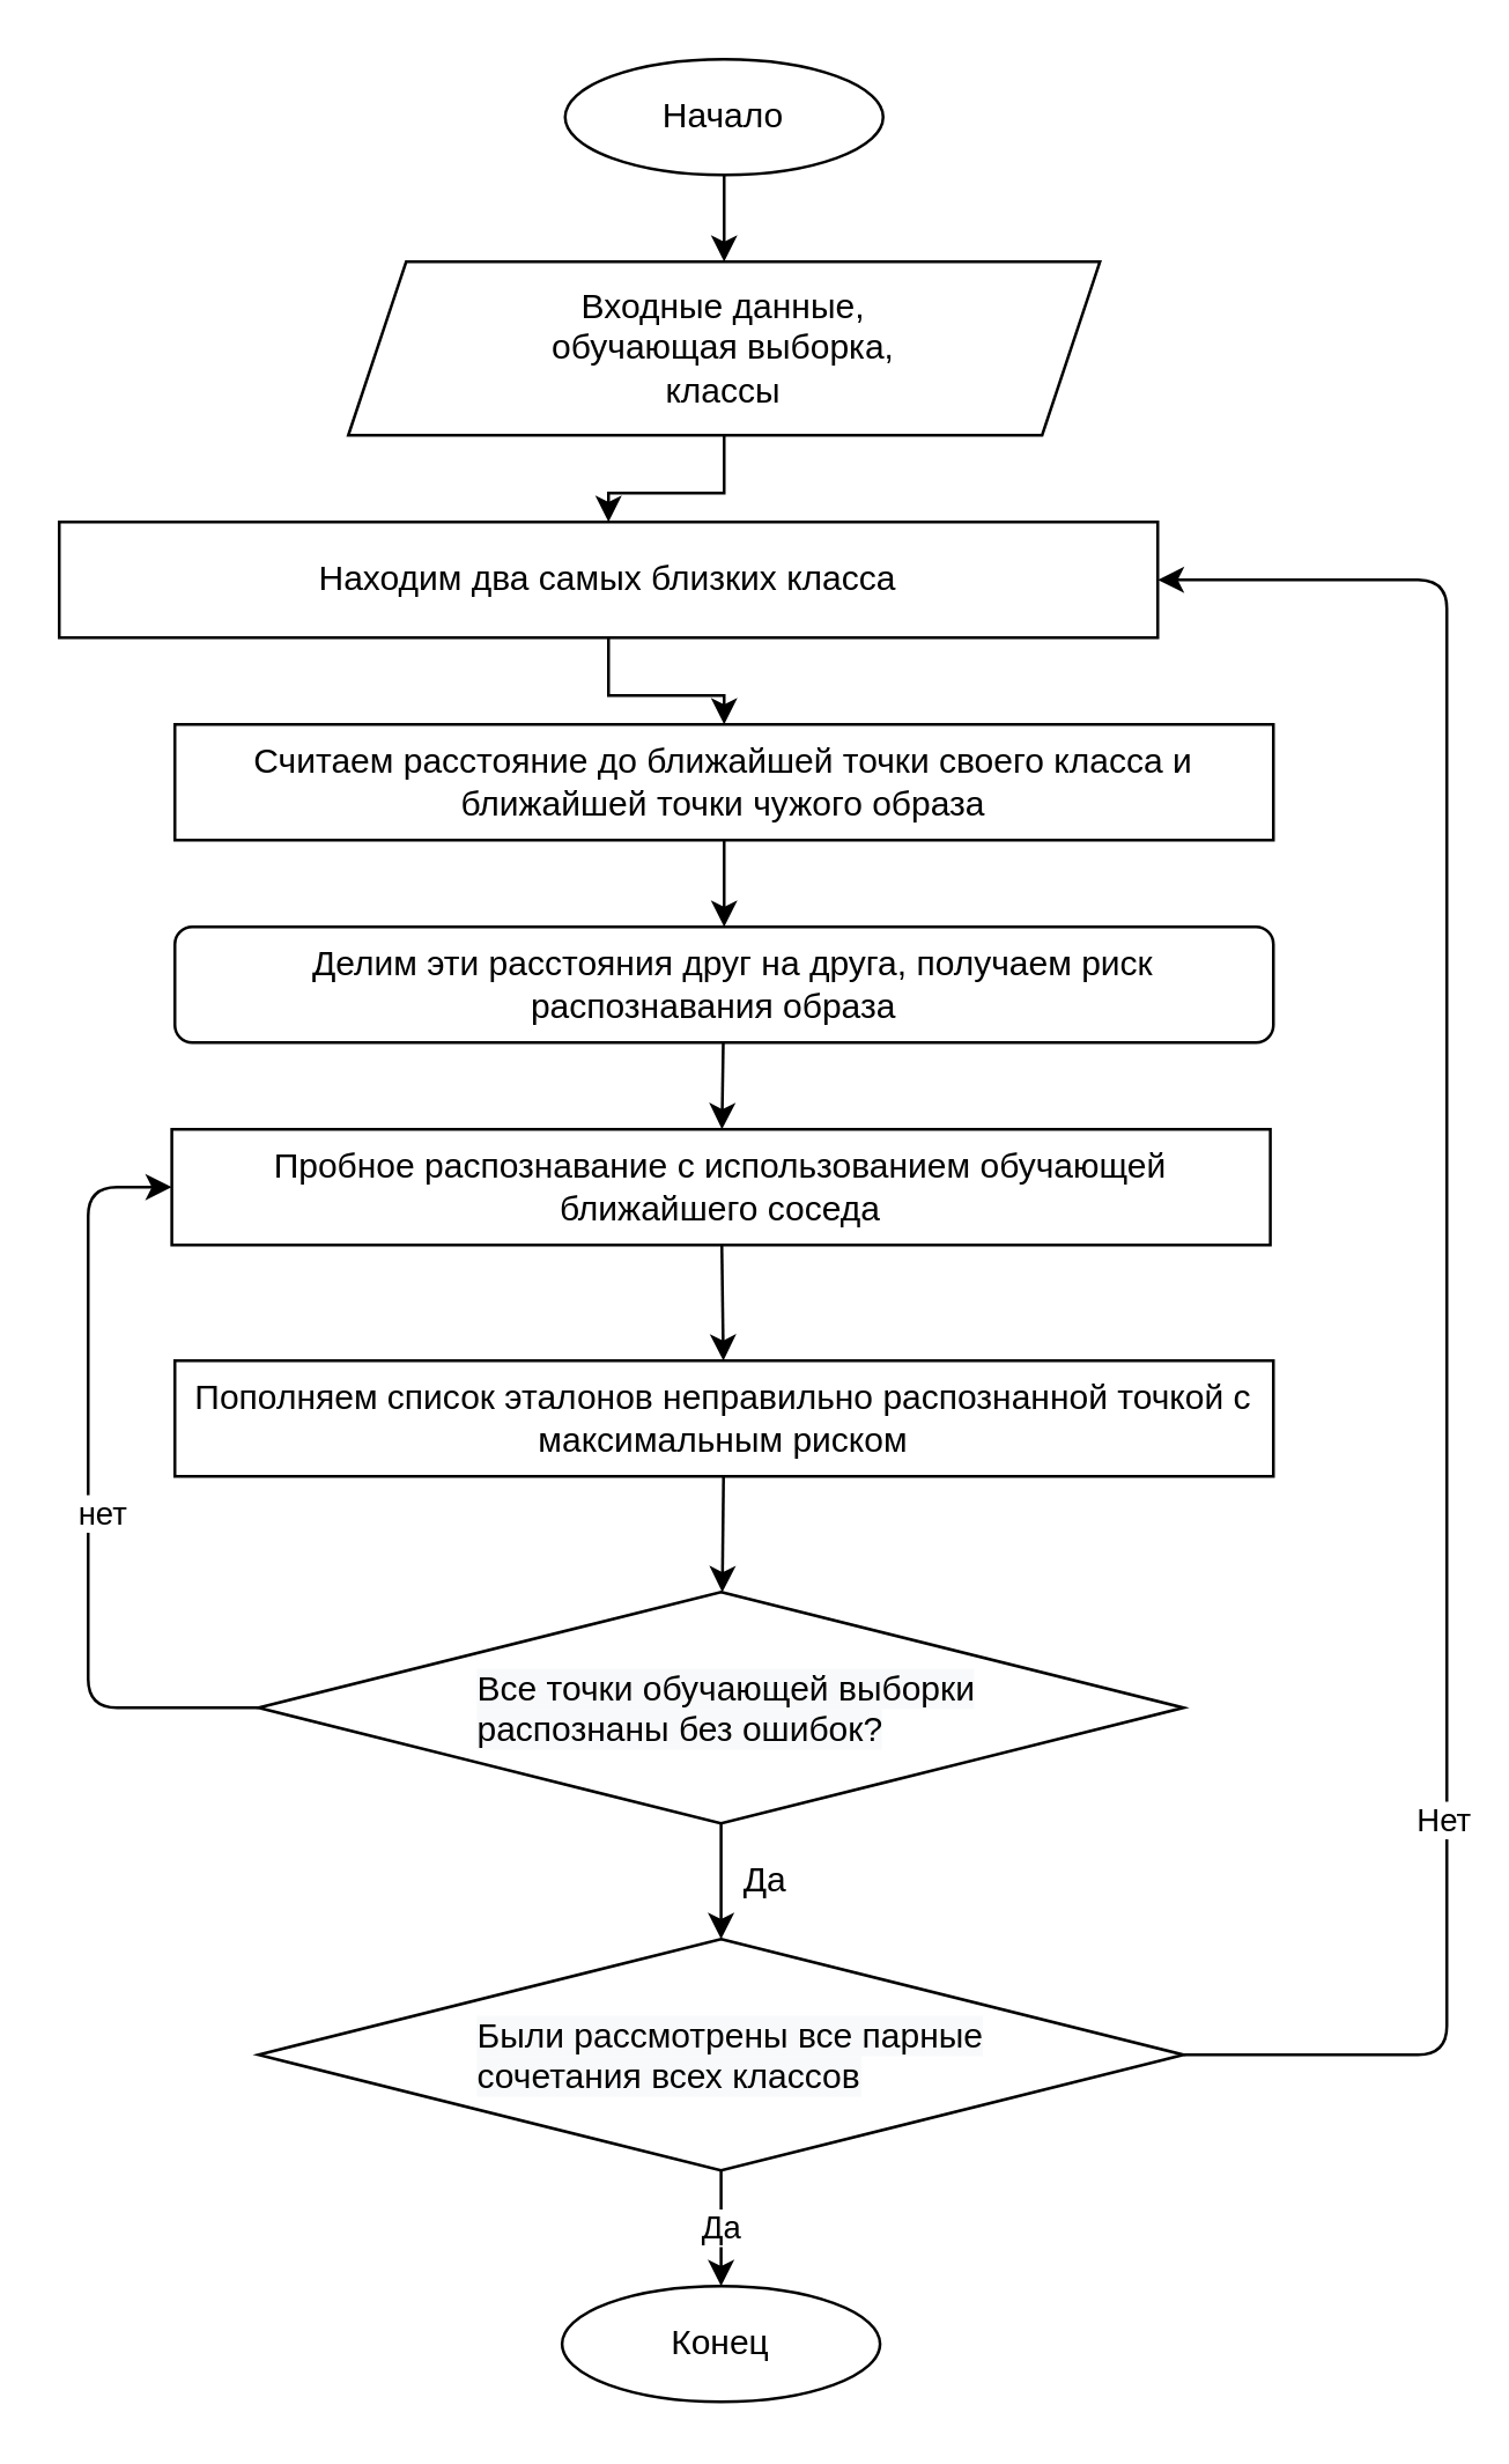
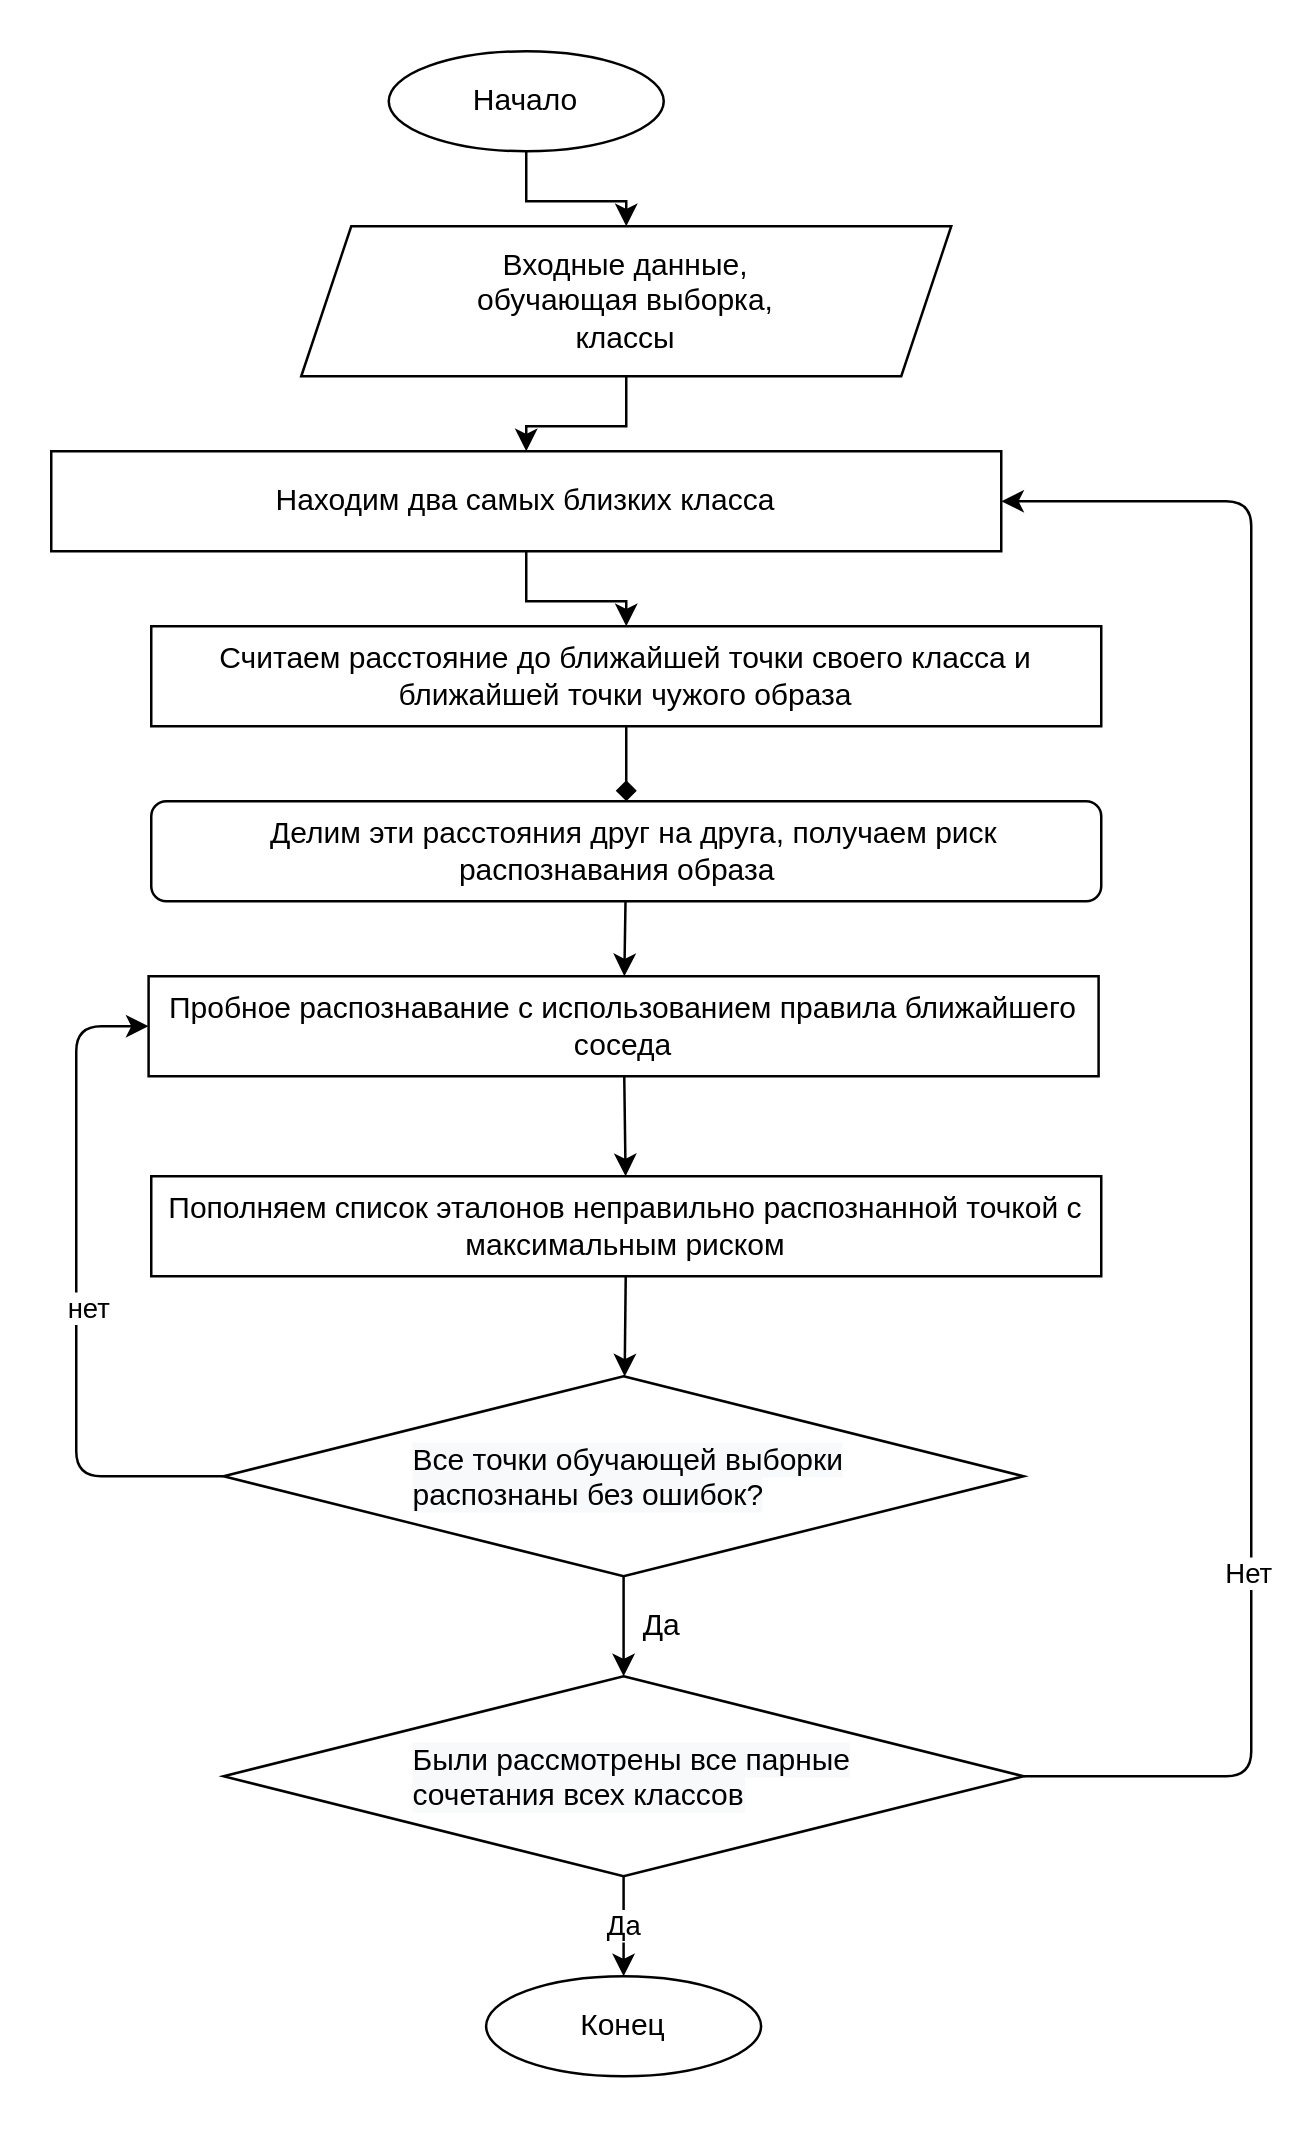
- <mxCell id="3" value="Начало" style="ellipse;whiteSpace=wrap;html=1;" parent="1" vertex="1"><mxGeometry x="195" y="20" width="110" height="40" as="geometry" /></mxCell>
+ <mxCell id="3" value="Начало" style="ellipse;whiteSpace=wrap;html=1;" parent="1" vertex="1"><mxGeometry x="155" y="20" width="110" height="40" as="geometry" /></mxCell>
- <mxCell id="7" style="edgeStyle=none;html=1;" parent="1" source="8" target="16" edge="1"><mxGeometry relative="1" as="geometry" /></mxCell>
+ <mxCell id="7" style="edgeStyle=none;html=1;endArrow=diamond;" parent="1" source="8" target="16" edge="1"><mxGeometry relative="1" as="geometry" /></mxCell>
- <mxCell id="18" value="Пробное распознавание с использованием обучающей ближайшего соседа" style="rounded=0;whiteSpace=wrap;html=1;" parent="1" vertex="1"><mxGeometry x="58.94" y="390" width="380" height="40" as="geometry" /></mxCell>
+ <mxCell id="18" value="Пробное распознавание с использованием правила ближайшего соседа" style="rounded=0;whiteSpace=wrap;html=1;" parent="1" vertex="1"><mxGeometry x="58.94" y="390" width="380" height="40" as="geometry" /></mxCell>
